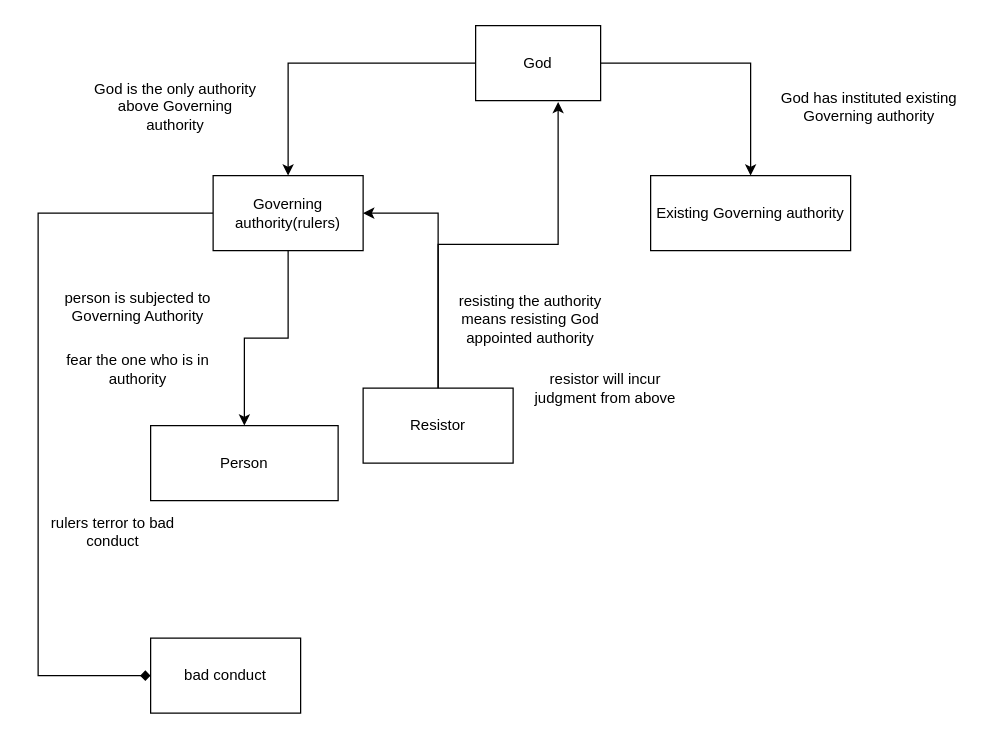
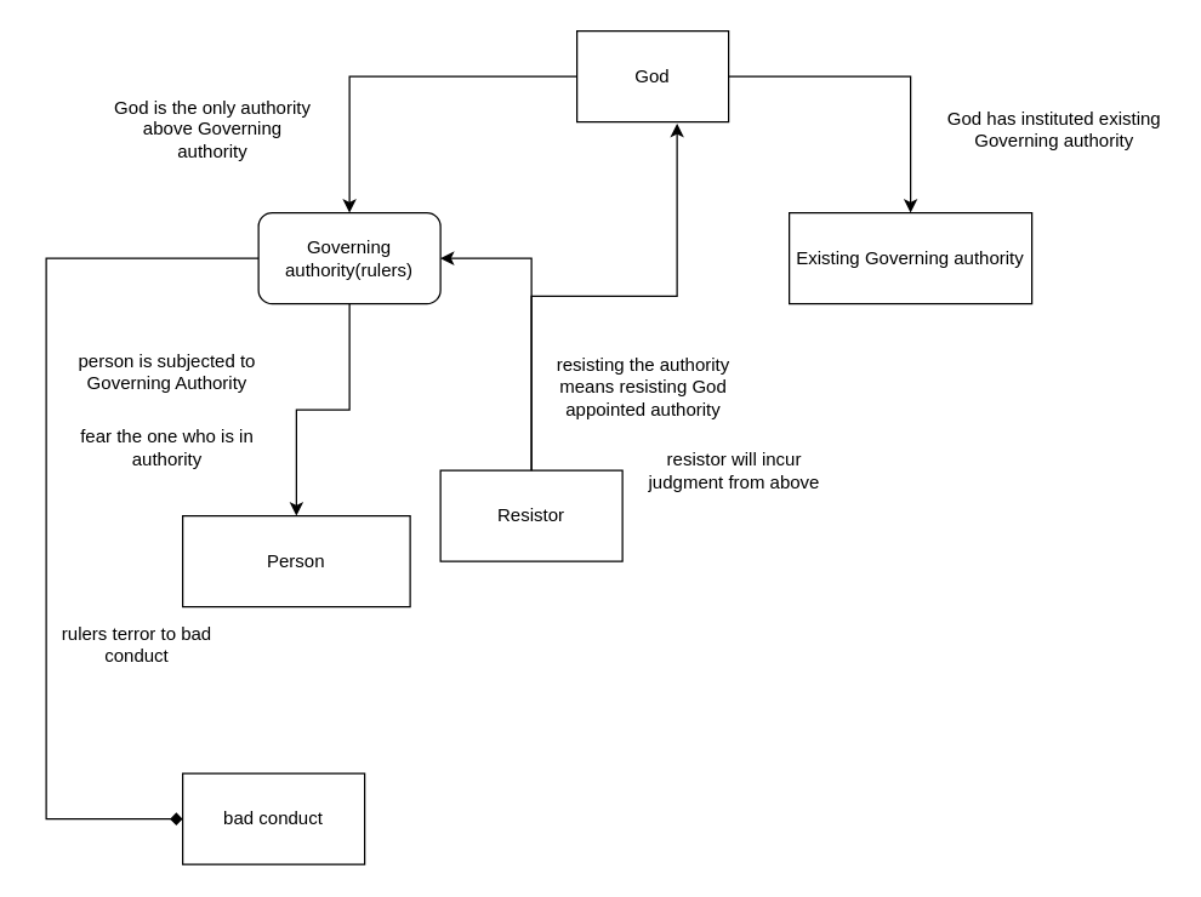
- <mxCell id="4" value="Governing authority(rulers)" style="rounded=0;whiteSpace=wrap;html=1;" vertex="1" parent="1"><mxGeometry x="170" y="140" width="120" height="60" as="geometry" /></mxCell>
+ <mxCell id="4" value="Governing authority(rulers)" style="whiteSpace=wrap;html=1;rounded=1;" vertex="1" parent="1"><mxGeometry x="170" y="140" width="120" height="60" as="geometry" /></mxCell>
